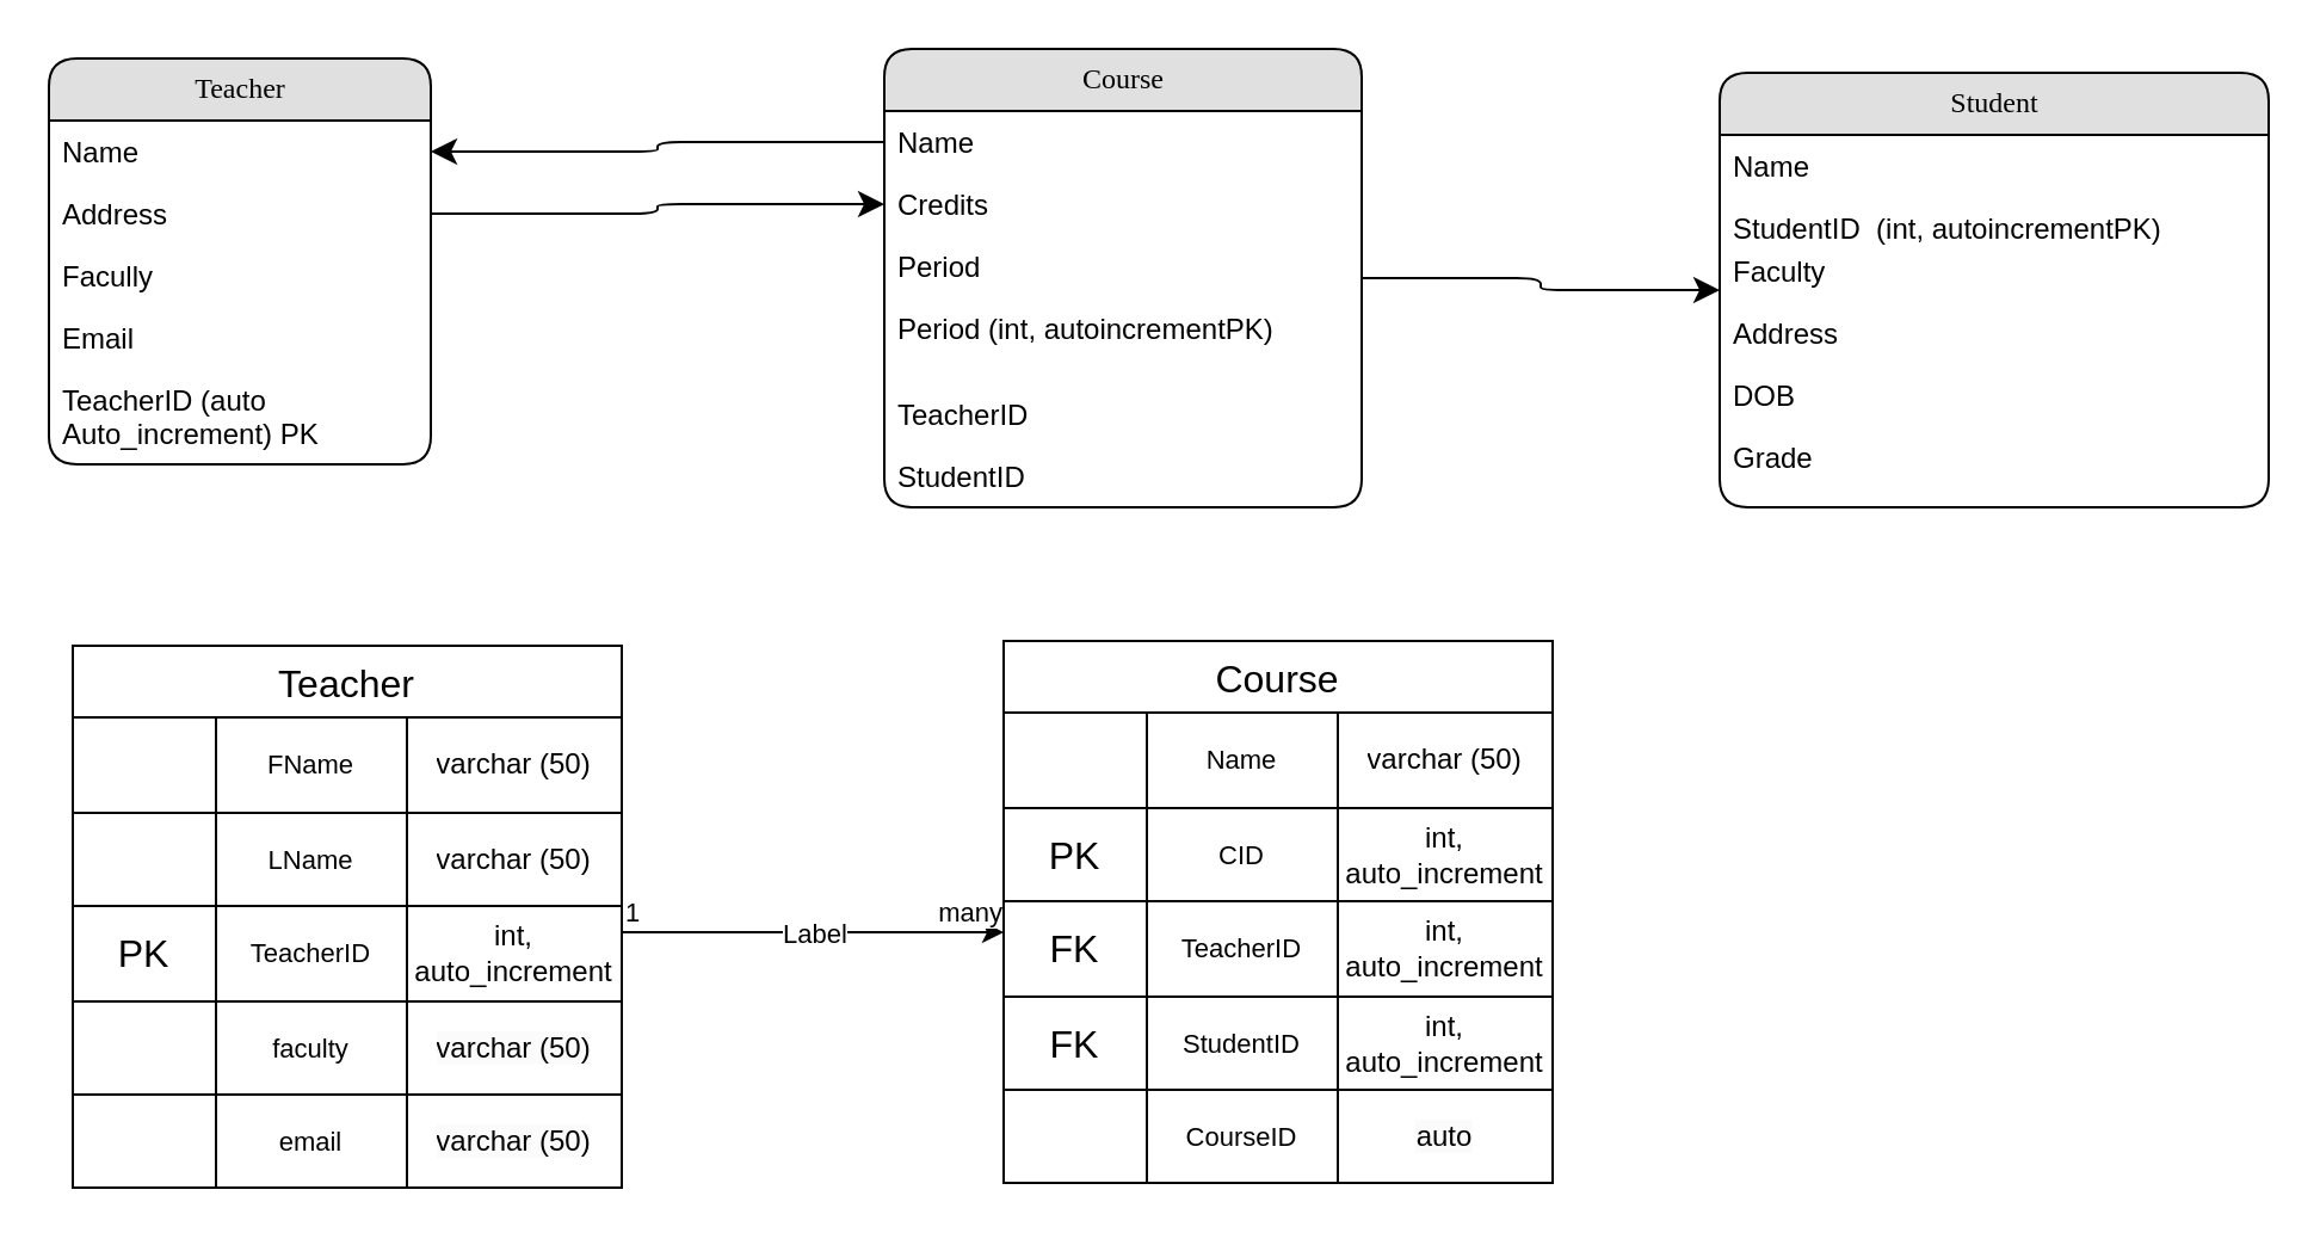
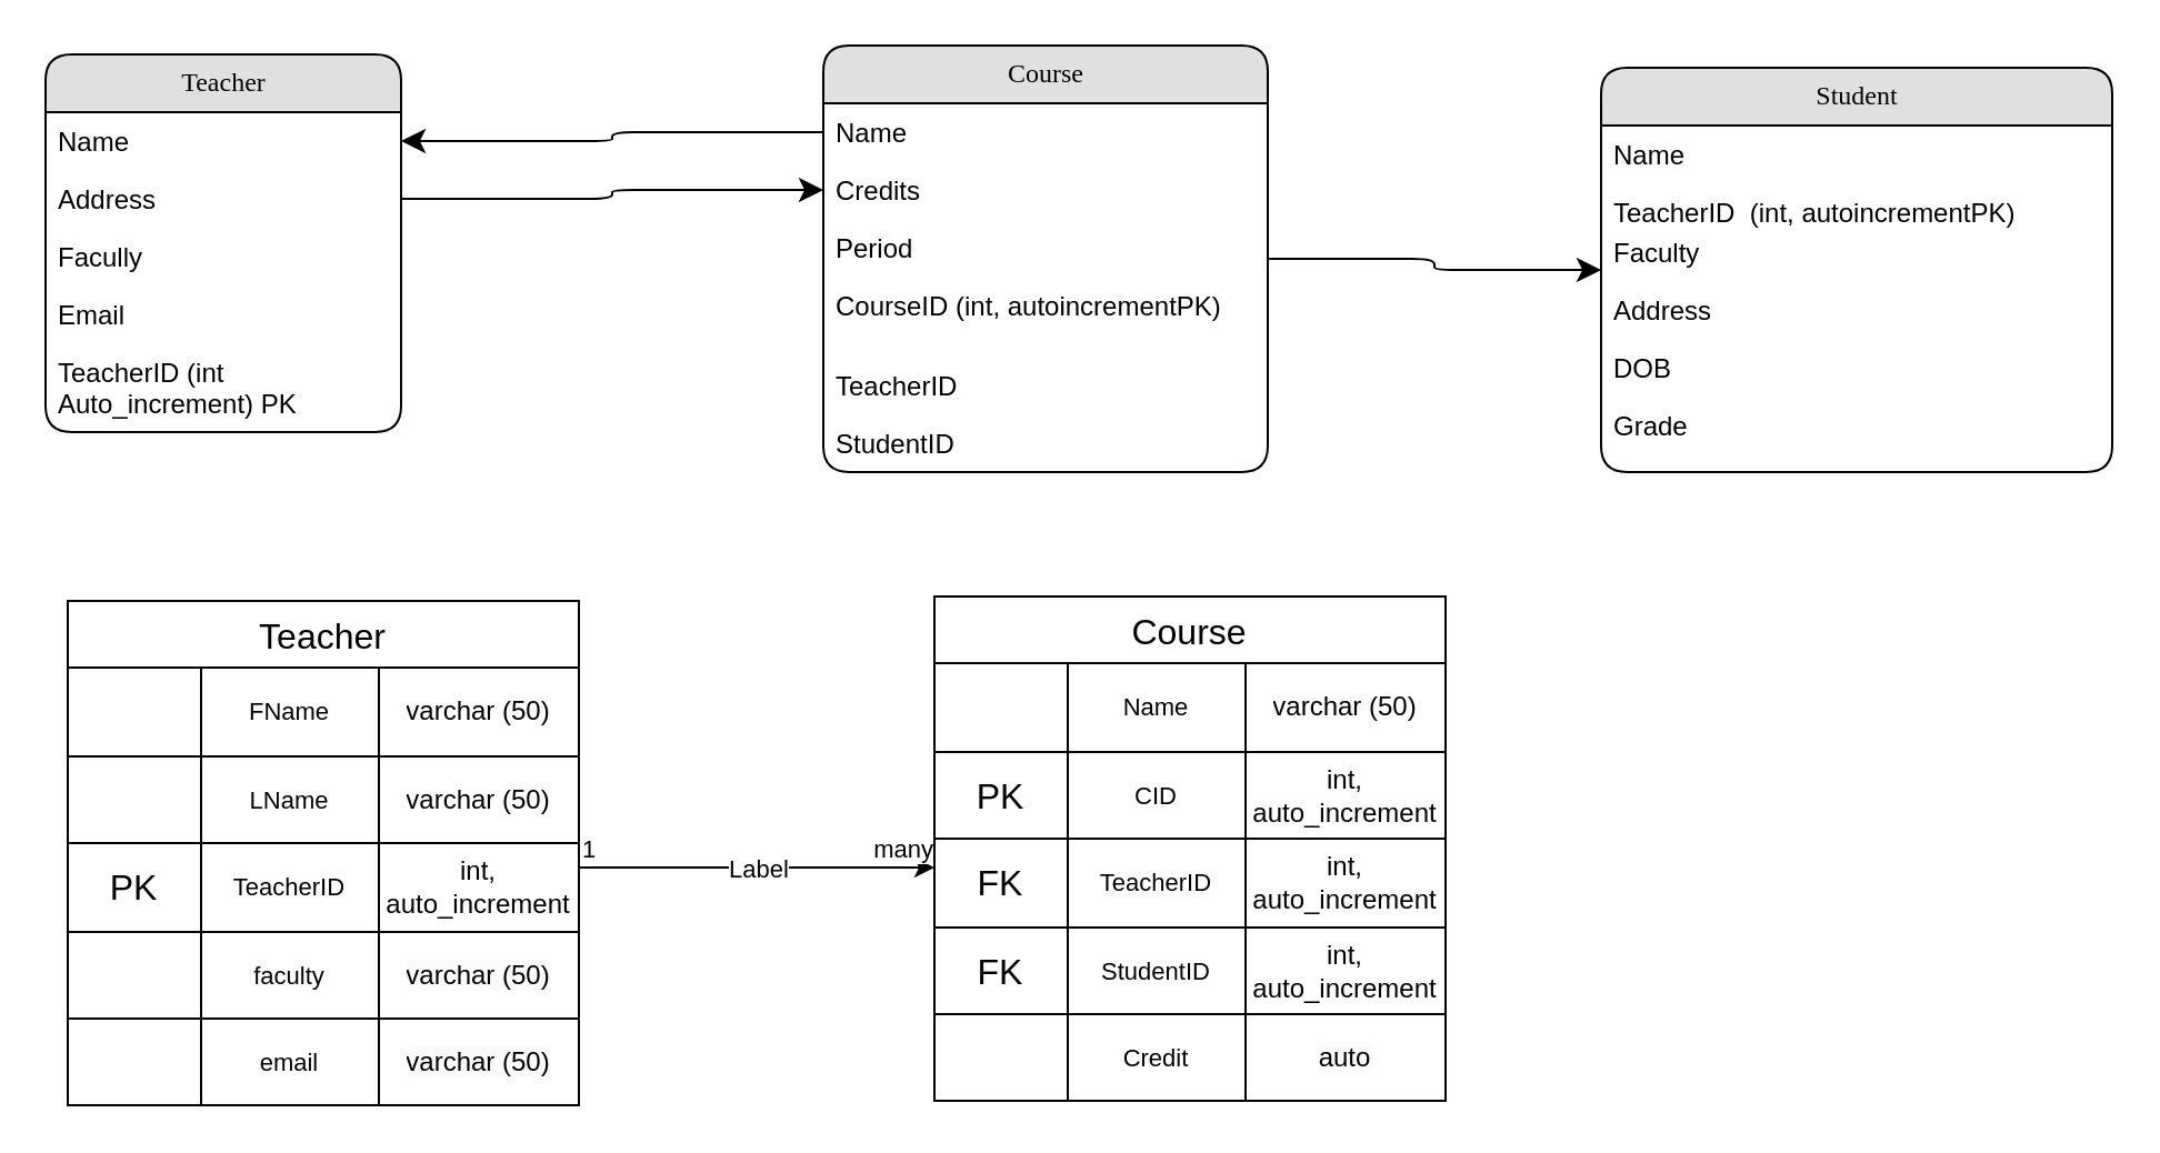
- <mxCell id="17" value="StudentID&amp;nbsp;&amp;nbsp;(int, autoincrementPK)" style="text;html=1;strokeColor=none;fillColor=none;spacingLeft=4;spacingRight=4;whiteSpace=wrap;overflow=hidden;rotatable=0;points=[[0,0.5],[1,0.5]];portConstraint=eastwest;" parent="15" vertex="1"><mxGeometry y="52" width="230" height="18" as="geometry" /></mxCell>
+ <mxCell id="17" value="TeacherID&amp;nbsp;&amp;nbsp;(int, autoincrementPK)" style="text;html=1;strokeColor=none;fillColor=none;spacingLeft=4;spacingRight=4;whiteSpace=wrap;overflow=hidden;rotatable=0;points=[[0,0.5],[1,0.5]];portConstraint=eastwest;" parent="15" vertex="1"><mxGeometry y="52" width="230" height="18" as="geometry" /></mxCell>
- <mxCell id="12" value="Period (int, autoincrementPK)" style="text;html=1;strokeColor=none;fillColor=none;spacingLeft=4;spacingRight=4;whiteSpace=wrap;overflow=hidden;rotatable=0;points=[[0,0.5],[1,0.5]];portConstraint=eastwest;" parent="8" vertex="1"><mxGeometry y="104" width="200" height="36" as="geometry" /></mxCell>
+ <mxCell id="12" value="CourseID (int, autoincrementPK)" style="text;html=1;strokeColor=none;fillColor=none;spacingLeft=4;spacingRight=4;whiteSpace=wrap;overflow=hidden;rotatable=0;points=[[0,0.5],[1,0.5]];portConstraint=eastwest;" parent="8" vertex="1"><mxGeometry y="104" width="200" height="36" as="geometry" /></mxCell>
- <mxCell id="7" value="TeacherID (auto Auto_increment) PK" style="text;html=1;strokeColor=none;fillColor=none;spacingLeft=4;spacingRight=4;whiteSpace=wrap;overflow=hidden;rotatable=0;points=[[0,0.5],[1,0.5]];portConstraint=eastwest;" vertex="1" parent="2"><mxGeometry y="130" width="160" height="40" as="geometry" /></mxCell>
+ <mxCell id="7" value="TeacherID (int Auto_increment) PK" style="text;html=1;strokeColor=none;fillColor=none;spacingLeft=4;spacingRight=4;whiteSpace=wrap;overflow=hidden;rotatable=0;points=[[0,0.5],[1,0.5]];portConstraint=eastwest;" vertex="1" parent="2"><mxGeometry y="130" width="160" height="40" as="geometry" /></mxCell>
- <mxCell id="65" value="CourseID" style="shape=partialRectangle;html=1;whiteSpace=wrap;connectable=0;overflow=hidden;top=1;left=1;bottom=1;right=1;pointerEvents=1;fontSize=11;fillColor=default;gradientColor=none;strokeWidth=1;" vertex="1" parent="63"><mxGeometry x="60" width="80" height="39" as="geometry"><mxRectangle width="80" height="39" as="alternateBounds" /></mxGeometry></mxCell>
+ <mxCell id="65" value="Credit" style="shape=partialRectangle;html=1;whiteSpace=wrap;connectable=0;overflow=hidden;top=1;left=1;bottom=1;right=1;pointerEvents=1;fontSize=11;fillColor=default;gradientColor=none;strokeWidth=1;" vertex="1" parent="63"><mxGeometry x="60" width="80" height="39" as="geometry"><mxRectangle width="80" height="39" as="alternateBounds" /></mxGeometry></mxCell>
